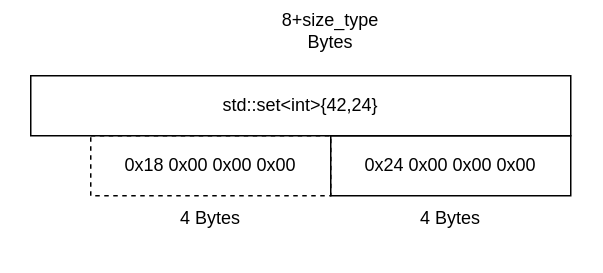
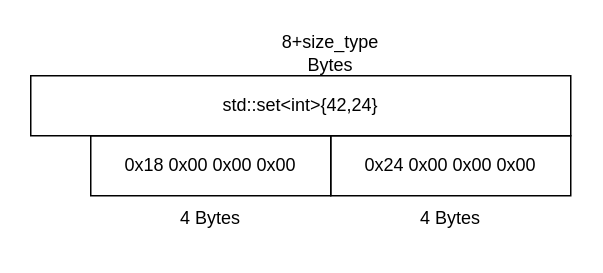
- <mxCell id="2" value="8+size_type Bytes" style="text;html=1;strokeColor=none;fillColor=none;align=center;verticalAlign=middle;whiteSpace=wrap;rounded=0;" parent="1" vertex="1"><mxGeometry x="190" y="5" width="60" height="30" as="geometry" /></mxCell>
+ <mxCell id="2" value="8+size_type Bytes" style="text;html=1;strokeColor=none;fillColor=none;align=center;verticalAlign=middle;whiteSpace=wrap;rounded=0;" parent="1" vertex="1"><mxGeometry x="190" y="20" width="60" height="30" as="geometry" /></mxCell>
- <mxCell id="3" value="0x18 0x00 0x00 0x00" style="rounded=0;whiteSpace=wrap;html=1;fillColor=none;dashed=1;" parent="1" vertex="1"><mxGeometry x="60" y="90" width="160" height="40" as="geometry" /></mxCell>
+ <mxCell id="3" value="0x18 0x00 0x00 0x00" style="rounded=0;whiteSpace=wrap;html=1;fillColor=none;" parent="1" vertex="1"><mxGeometry x="60" y="90" width="160" height="40" as="geometry" /></mxCell>
